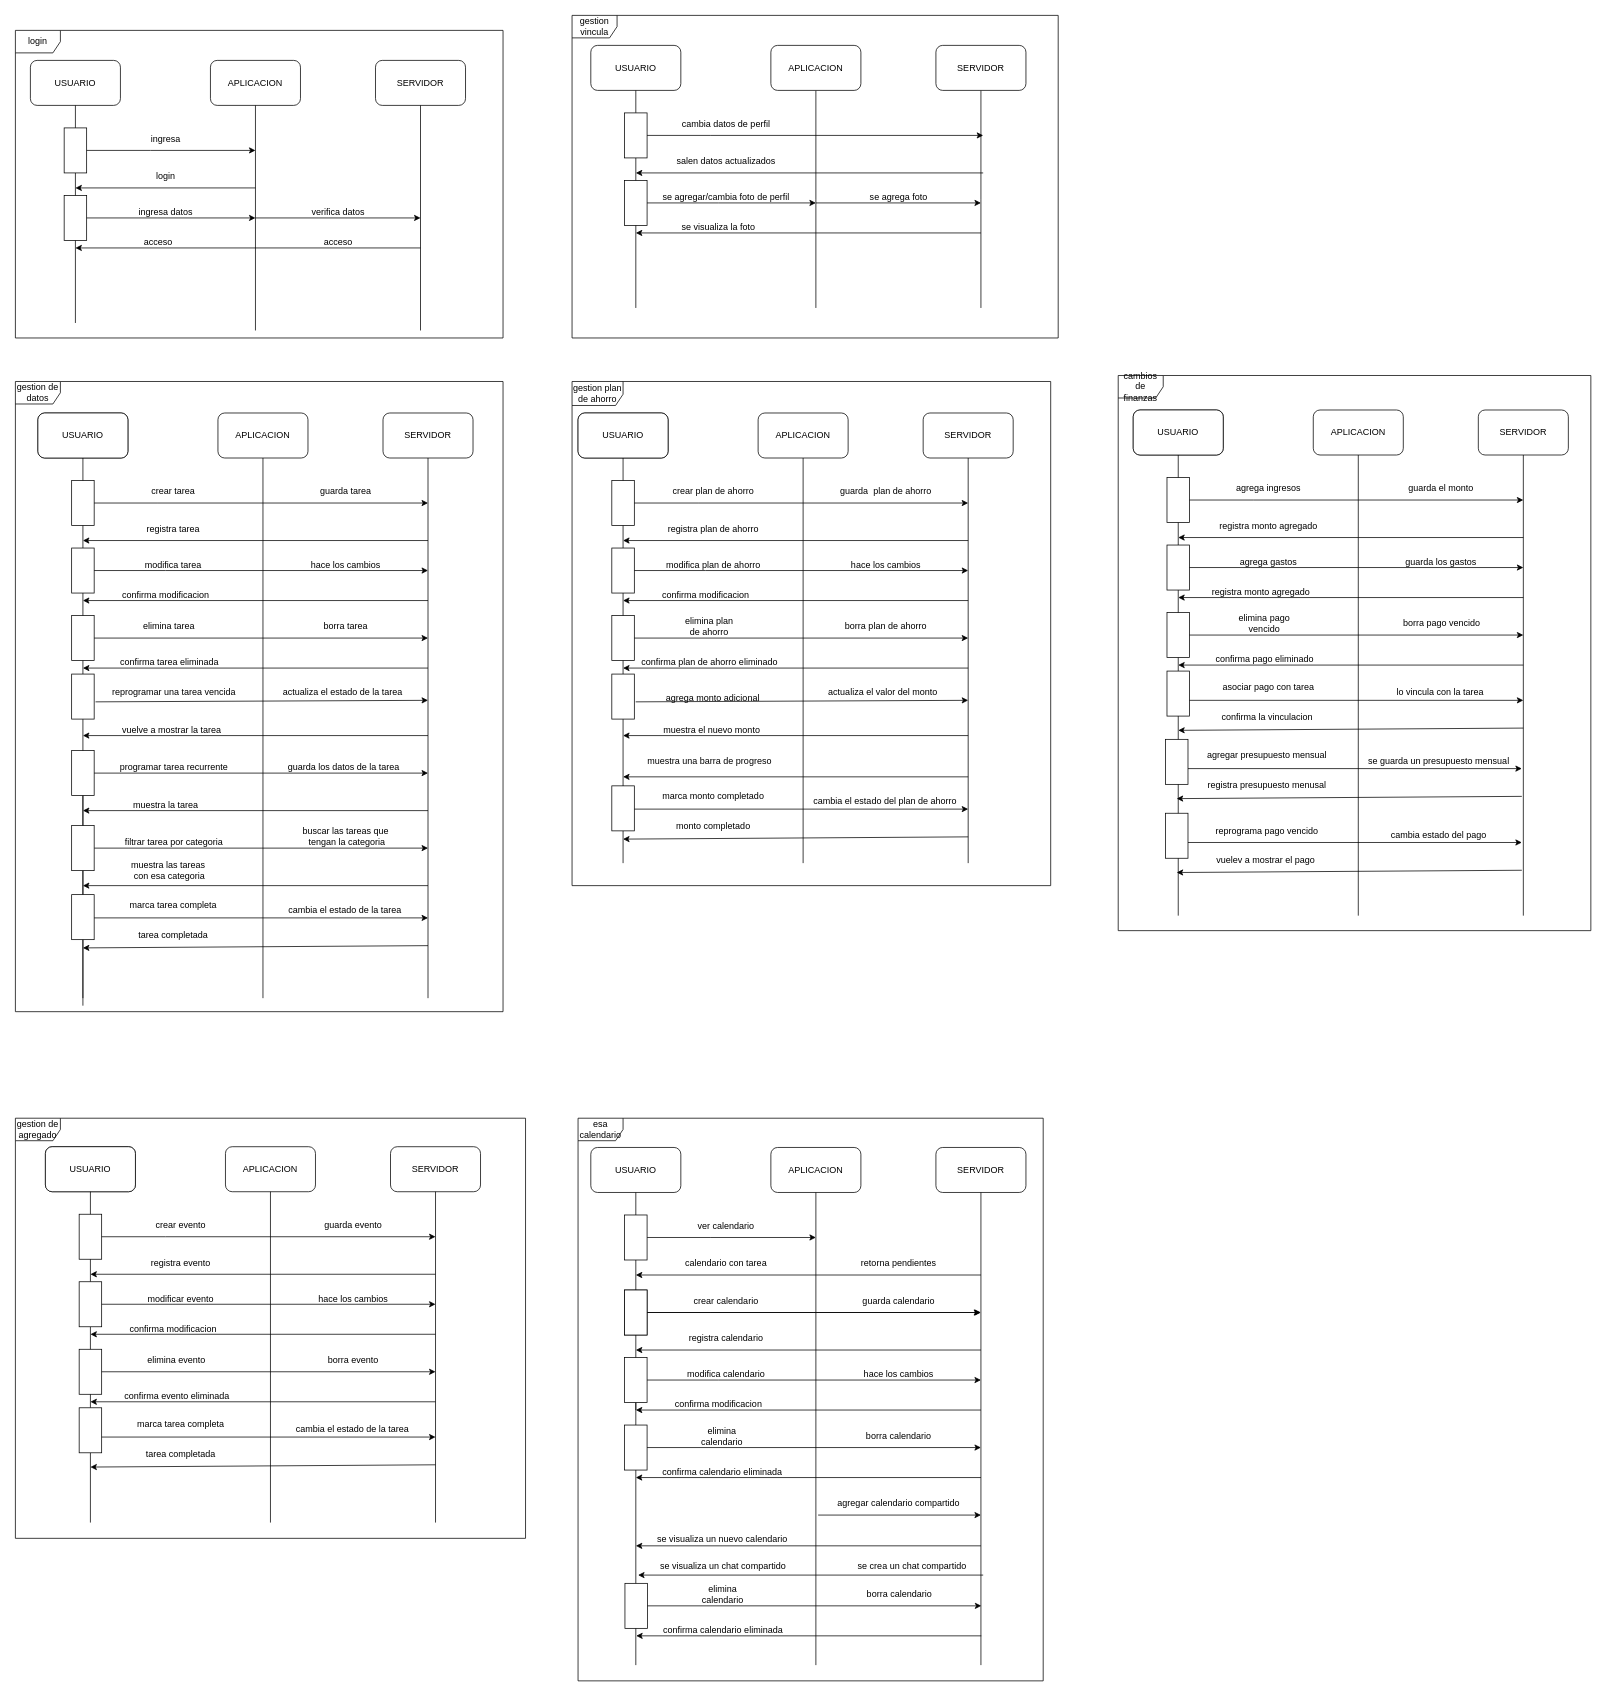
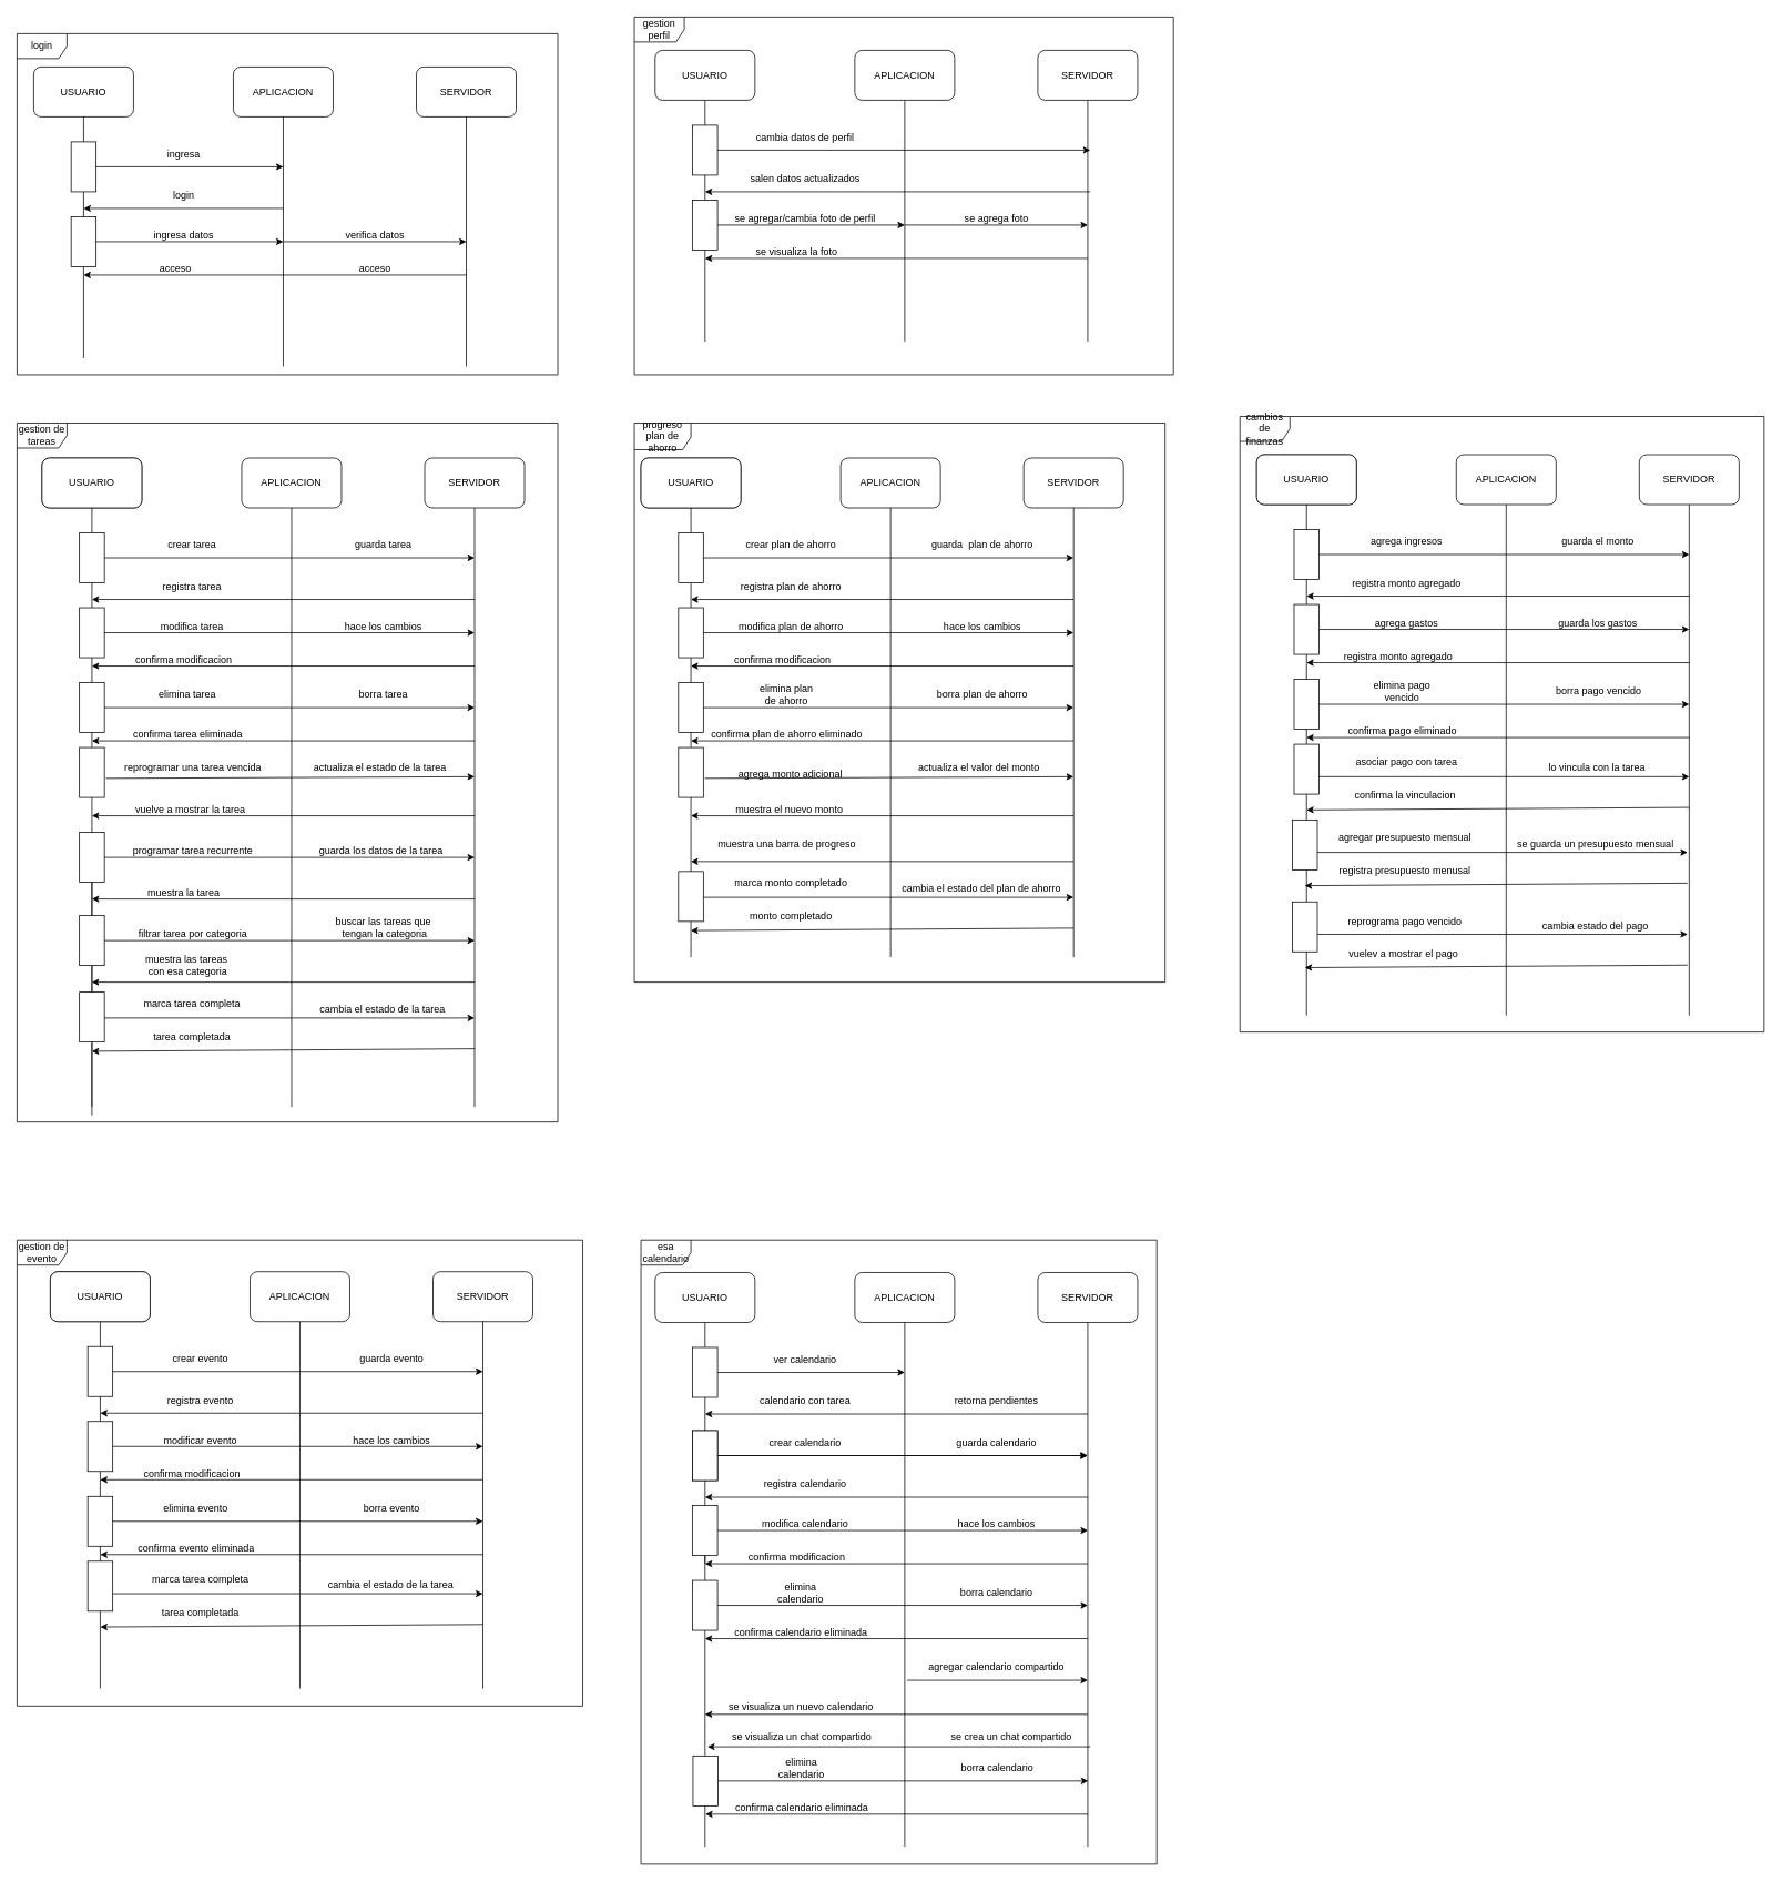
- <mxCell id="235" value="gestion vincula" style="shape=umlFrame;whiteSpace=wrap;html=1;pointerEvents=0;" vertex="1" parent="1"><mxGeometry x="762" y="20" width="648" height="430" as="geometry" /></mxCell>
+ <mxCell id="235" value="gestion perfil" style="shape=umlFrame;whiteSpace=wrap;html=1;pointerEvents=0;" vertex="1" parent="1"><mxGeometry x="762" y="20" width="648" height="430" as="geometry" /></mxCell>
- <mxCell id="213" value="gestion de datos" style="shape=umlFrame;whiteSpace=wrap;html=1;pointerEvents=0;" vertex="1" parent="1"><mxGeometry x="20" y="508" width="650" height="840" as="geometry" /></mxCell>
+ <mxCell id="213" value="gestion de tareas" style="shape=umlFrame;whiteSpace=wrap;html=1;pointerEvents=0;" vertex="1" parent="1"><mxGeometry x="20" y="508" width="650" height="840" as="geometry" /></mxCell>
- <mxCell id="236" value="gestion plan de ahorro" style="shape=umlFrame;whiteSpace=wrap;html=1;pointerEvents=0;width=68;height=32;" vertex="1" parent="1"><mxGeometry x="762" y="508" width="638" height="672" as="geometry" /></mxCell>
+ <mxCell id="236" value="progreso plan de ahorro" style="shape=umlFrame;whiteSpace=wrap;html=1;pointerEvents=0;width=68;height=32;" vertex="1" parent="1"><mxGeometry x="762" y="508" width="638" height="672" as="geometry" /></mxCell>
- <mxCell id="214" value="gestion de agregado" style="shape=umlFrame;whiteSpace=wrap;html=1;pointerEvents=0;" vertex="1" parent="1"><mxGeometry x="20" y="1490" width="680" height="560" as="geometry" /></mxCell>
+ <mxCell id="214" value="gestion de evento" style="shape=umlFrame;whiteSpace=wrap;html=1;pointerEvents=0;" vertex="1" parent="1"><mxGeometry x="20" y="1490" width="680" height="560" as="geometry" /></mxCell>
